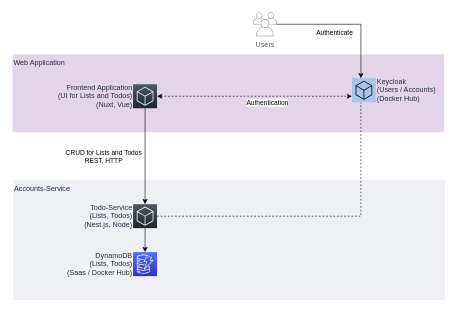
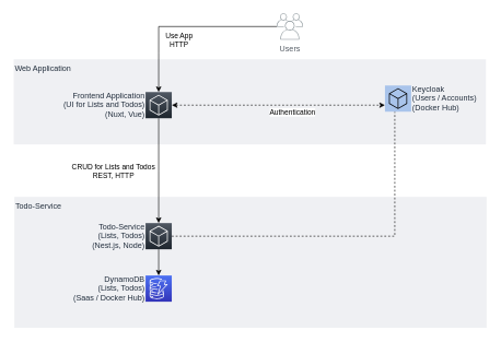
+ <mxCell id="10" style="edgeStyle=orthogonalEdgeStyle;rounded=0;orthogonalLoop=1;jettySize=auto;html=1;" edge="1" parent="1" source="14" target="9"><mxGeometry relative="1" as="geometry"><Array as="points"><mxPoint x="241" y="80" /><mxPoint x="241" y="80" /></Array></mxGeometry></mxCell>
+ <mxCell id="11" value="Use App&lt;br&gt;HTTP" style="edgeLabel;html=1;align=center;verticalAlign=middle;resizable=0;points=[];" vertex="1" connectable="0" parent="10"><mxGeometry y="1" relative="1" as="geometry"><mxPoint x="-10" y="19" as="offset" /></mxGeometry></mxCell>
- <mxCell id="12" style="edgeStyle=orthogonalEdgeStyle;rounded=0;orthogonalLoop=1;jettySize=auto;html=1;startArrow=none;startFill=0;" edge="1" parent="1" source="14" target="18"><mxGeometry relative="1" as="geometry"><Array as="points"><mxPoint x="601" y="40" /></Array></mxGeometry></mxCell>
- <mxCell id="13" value="Authenticate&lt;br&gt;&amp;nbsp;" style="edgeLabel;html=1;align=center;verticalAlign=middle;resizable=0;points=[];" vertex="1" connectable="0" parent="12"><mxGeometry x="-0.164" relative="1" as="geometry"><mxPoint y="20" as="offset" /></mxGeometry></mxCell>
- <mxCell id="3" value="Web Application" style="fillColor=#e1d5e7;strokeColor=none;dashed=0;verticalAlign=top;fontStyle=0;fontColor=#232F3D;glass=0;rounded=0;align=left;" vertex="1" parent="1"><mxGeometry x="20" y="90" width="720" height="130" as="geometry" /></mxCell>
+ <mxCell id="3" value="Web Application" style="fillColor=#EFF0F3;strokeColor=none;dashed=0;verticalAlign=top;fontStyle=0;fontColor=#232F3D;glass=0;rounded=0;align=left;" vertex="1" parent="1"><mxGeometry x="20" y="90" width="720" height="130" as="geometry" /></mxCell>
- <mxCell id="2" value="Accounts-Service" style="fillColor=#EFF0F3;strokeColor=none;dashed=0;verticalAlign=top;fontStyle=0;fontColor=#232F3D;align=left;" vertex="1" parent="1"><mxGeometry x="21" y="300" width="720" height="200" as="geometry" /></mxCell>
+ <mxCell id="2" value="Todo-Service" style="fillColor=#EFF0F3;strokeColor=none;dashed=0;verticalAlign=top;fontStyle=0;fontColor=#232F3D;align=left;" vertex="1" parent="1"><mxGeometry x="21" y="300" width="720" height="200" as="geometry" /></mxCell>
